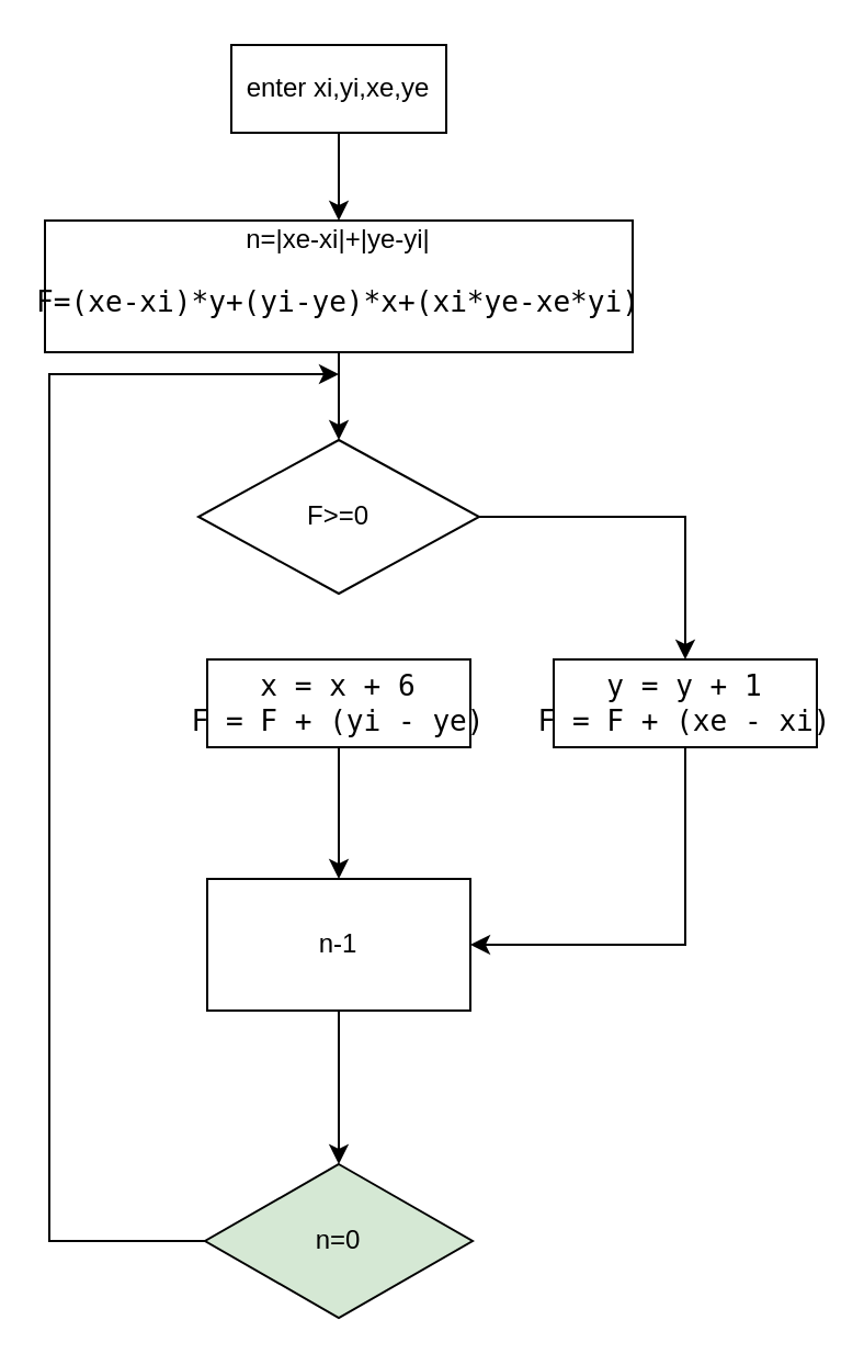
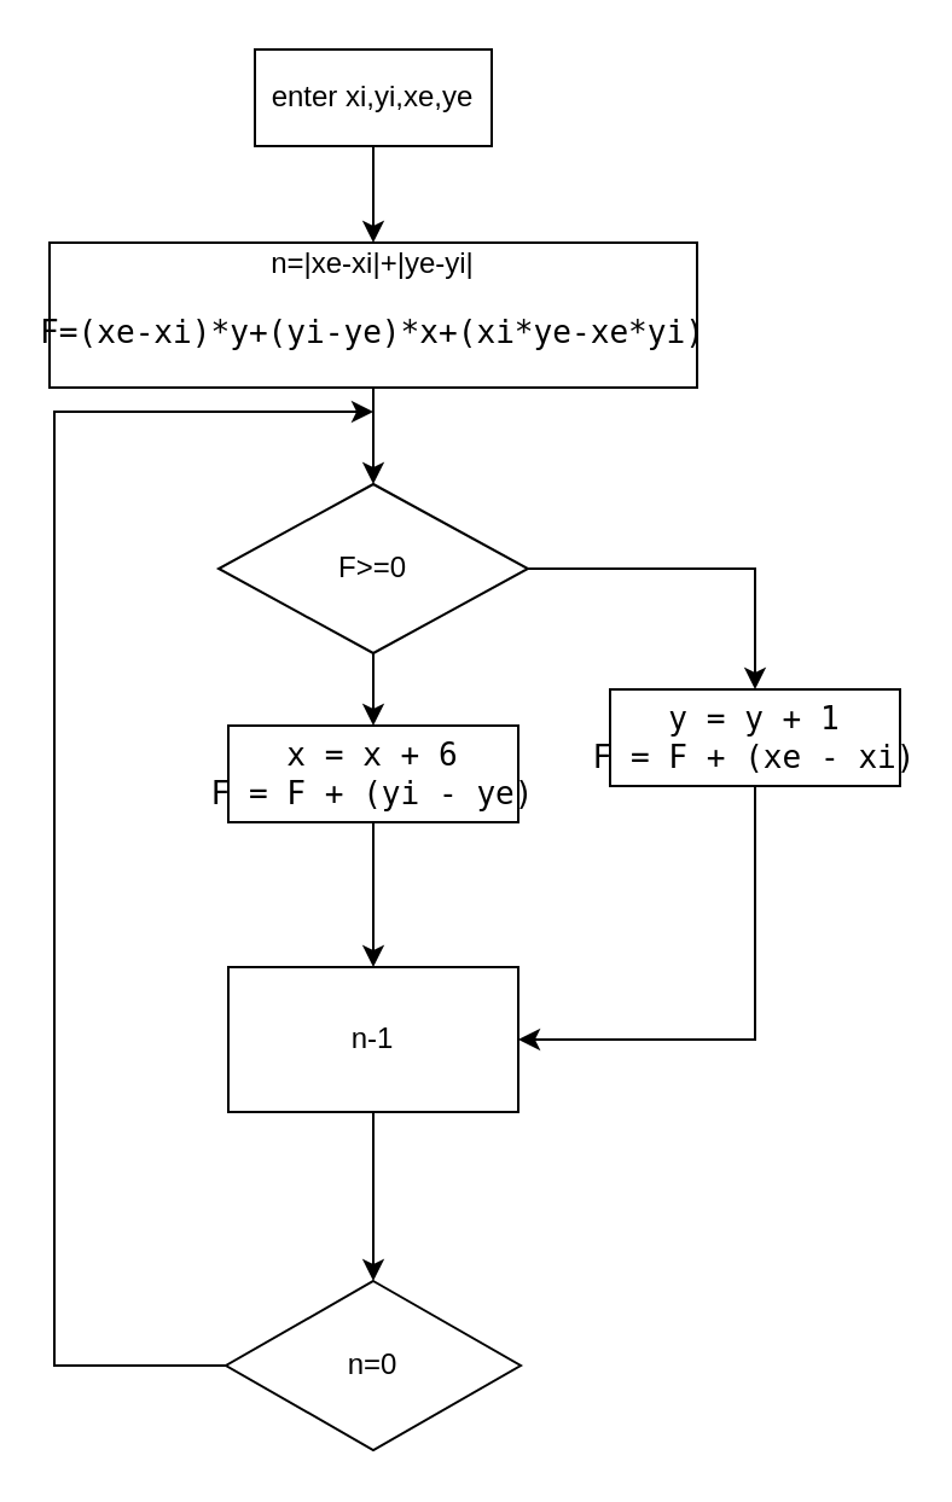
+ <mxCell id="4" style="edgeStyle=orthogonalEdgeStyle;rounded=0;orthogonalLoop=1;jettySize=auto;html=1;exitX=0.5;exitY=1;exitDx=0;exitDy=0;entryX=0.5;entryY=0;entryDx=0;entryDy=0;fontColor=#000000;" edge="1" parent="1" source="6" target="10"><mxGeometry relative="1" as="geometry" /></mxCell>
- <mxCell id="12" value="&lt;pre style=&quot;font-family: &amp;quot;JetBrains Mono&amp;quot;, monospace; font-size: 9.8pt;&quot;&gt;y = y + 1&lt;br&gt;F = F + (xe - xi)&lt;/pre&gt;" style="rounded=0;whiteSpace=wrap;html=1;labelBackgroundColor=none;strokeColor=default;fontColor=#000000;" vertex="1" parent="1"><mxGeometry x="252" y="300" width="120" height="40" as="geometry" /></mxCell>
+ <mxCell id="12" value="&lt;pre style=&quot;font-family: &amp;quot;JetBrains Mono&amp;quot;, monospace; font-size: 9.8pt;&quot;&gt;y = y + 1&lt;br&gt;F = F + (xe - xi)&lt;/pre&gt;" style="rounded=0;whiteSpace=wrap;html=1;labelBackgroundColor=none;strokeColor=default;fontColor=#000000;" vertex="1" parent="1"><mxGeometry x="252" y="285" width="120" height="40" as="geometry" /></mxCell>
- <mxCell id="16" value="n=0" style="rhombus;whiteSpace=wrap;html=1;labelBackgroundColor=none;strokeColor=default;fontColor=#000000;fillColor=#d5e8d4;" vertex="1" parent="1"><mxGeometry x="93" y="530" width="122" height="70" as="geometry" /></mxCell>
+ <mxCell id="16" value="n=0" style="rhombus;whiteSpace=wrap;html=1;labelBackgroundColor=none;strokeColor=default;fontColor=#000000;" vertex="1" parent="1"><mxGeometry x="93" y="530" width="122" height="70" as="geometry" /></mxCell>
